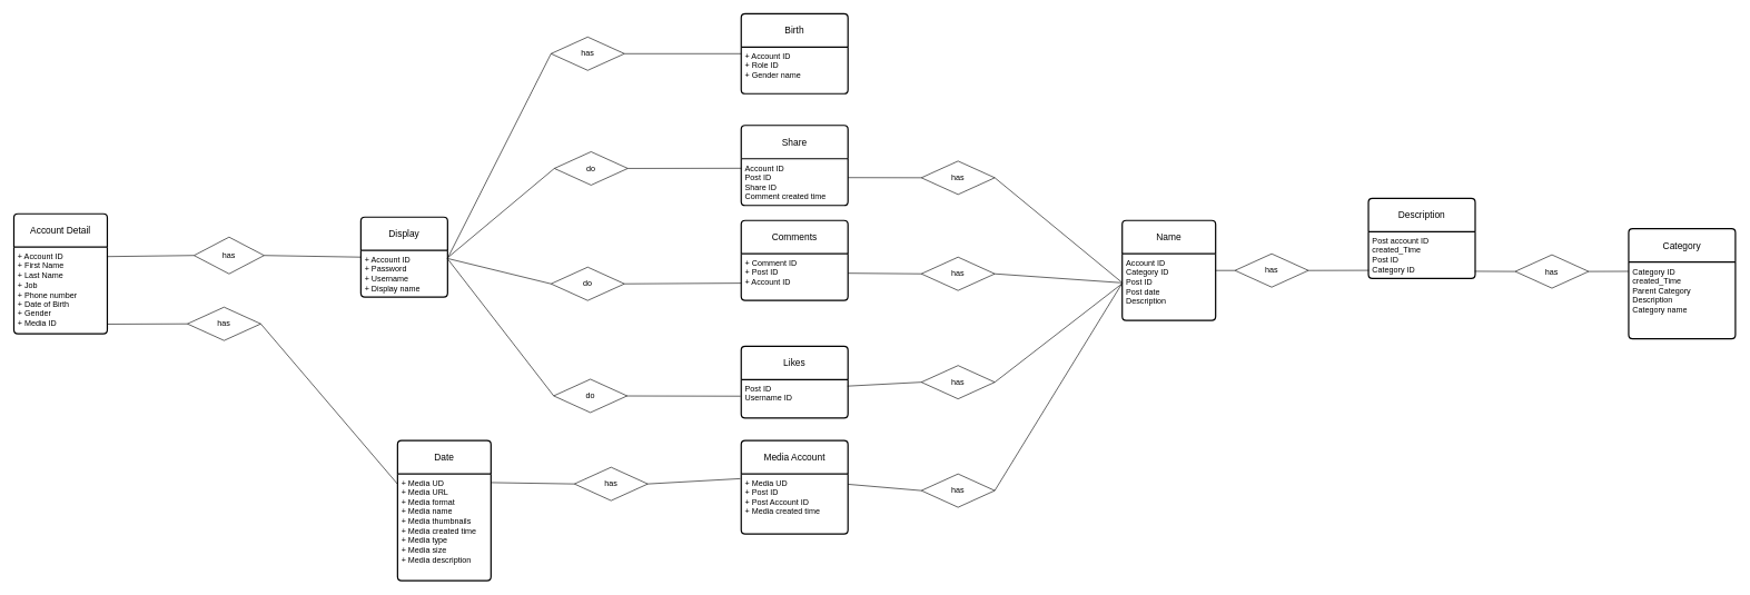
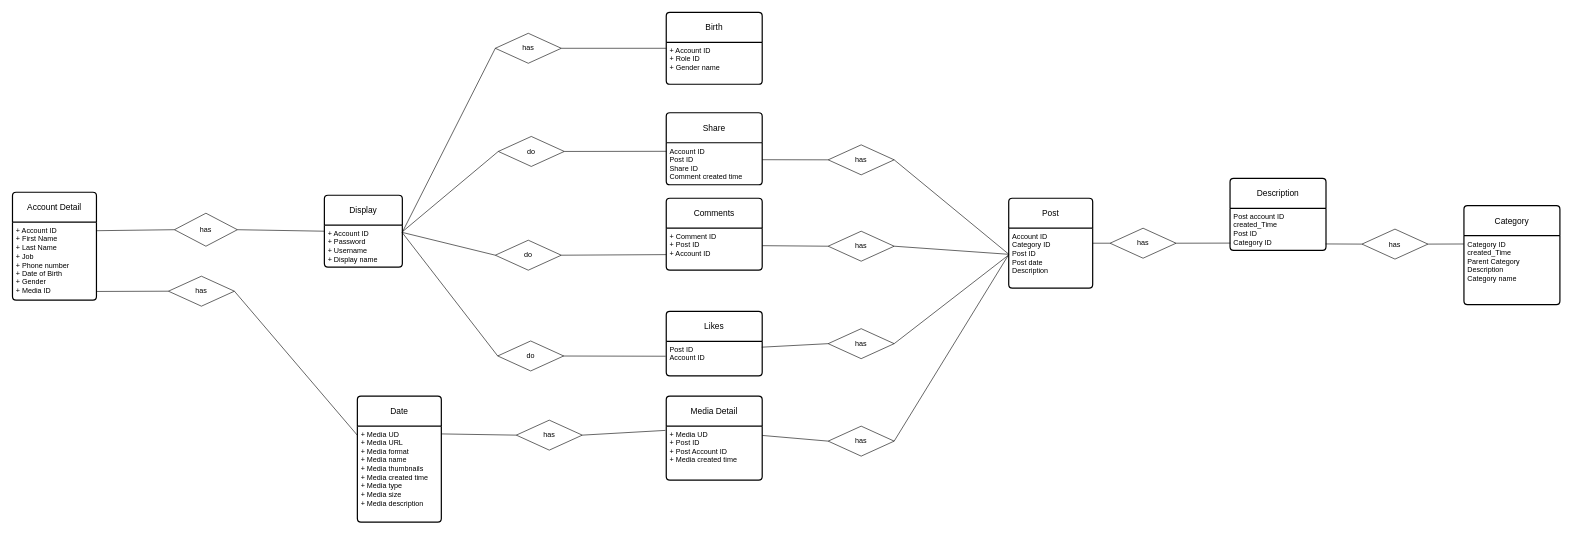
- <mxCell id="15" value="Name" style="swimlane;childLayout=stackLayout;horizontal=1;startSize=50;horizontalStack=0;rounded=1;fontSize=14;fontStyle=0;strokeWidth=2;resizeParent=0;resizeLast=1;shadow=0;dashed=0;align=center;arcSize=4;whiteSpace=wrap;html=1;" vertex="1" parent="1"><mxGeometry x="1681" y="330" width="140" height="150" as="geometry" /></mxCell>
+ <mxCell id="15" value="Post" style="swimlane;childLayout=stackLayout;horizontal=1;startSize=50;horizontalStack=0;rounded=1;fontSize=14;fontStyle=0;strokeWidth=2;resizeParent=0;resizeLast=1;shadow=0;dashed=0;align=center;arcSize=4;whiteSpace=wrap;html=1;" vertex="1" parent="1"><mxGeometry x="1681" y="330" width="140" height="150" as="geometry" /></mxCell>
- <mxCell id="22" value="Post ID&lt;br&gt;Username ID" style="align=left;strokeColor=none;fillColor=none;spacingLeft=4;fontSize=12;verticalAlign=top;resizable=0;rotatable=0;part=1;html=1;" vertex="1" parent="21"><mxGeometry y="50" width="160" height="57.5" as="geometry" /></mxCell>
+ <mxCell id="22" value="Post ID&lt;br&gt;Account ID" style="align=left;strokeColor=none;fillColor=none;spacingLeft=4;fontSize=12;verticalAlign=top;resizable=0;rotatable=0;part=1;html=1;" vertex="1" parent="21"><mxGeometry y="50" width="160" height="57.5" as="geometry" /></mxCell>
- <mxCell id="13" value="Media Account" style="swimlane;childLayout=stackLayout;horizontal=1;startSize=50;horizontalStack=0;rounded=1;fontSize=14;fontStyle=0;strokeWidth=2;resizeParent=0;resizeLast=1;shadow=0;dashed=0;align=center;arcSize=4;whiteSpace=wrap;html=1;" vertex="1" parent="1"><mxGeometry x="1110" y="660" width="160" height="140" as="geometry" /></mxCell>
+ <mxCell id="13" value="Media Detail" style="swimlane;childLayout=stackLayout;horizontal=1;startSize=50;horizontalStack=0;rounded=1;fontSize=14;fontStyle=0;strokeWidth=2;resizeParent=0;resizeLast=1;shadow=0;dashed=0;align=center;arcSize=4;whiteSpace=wrap;html=1;" vertex="1" parent="1"><mxGeometry x="1110" y="660" width="160" height="140" as="geometry" /></mxCell>
